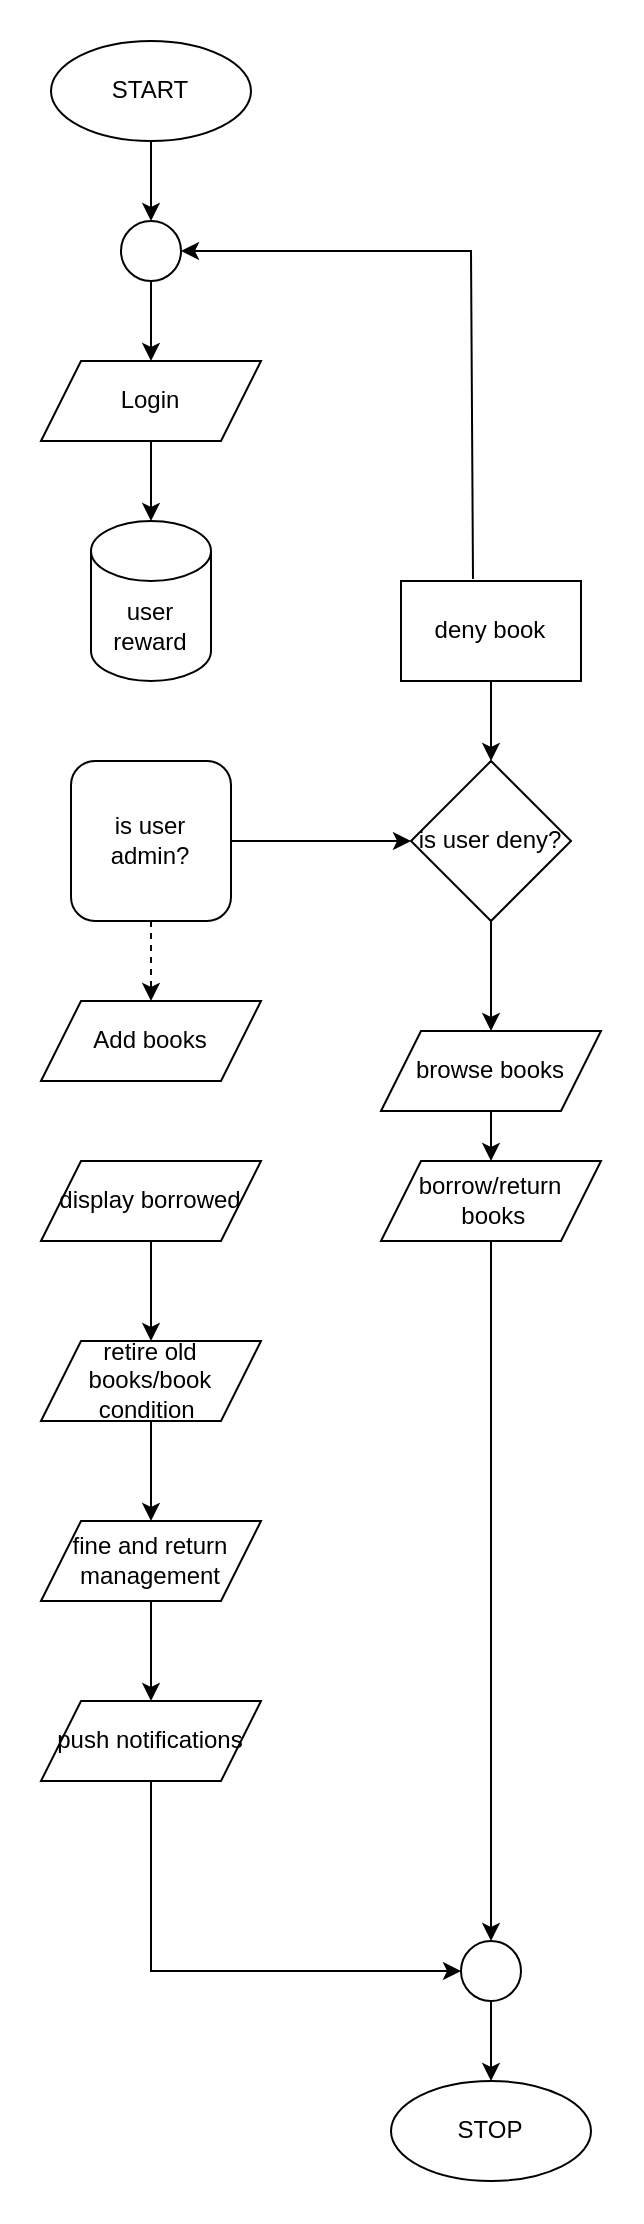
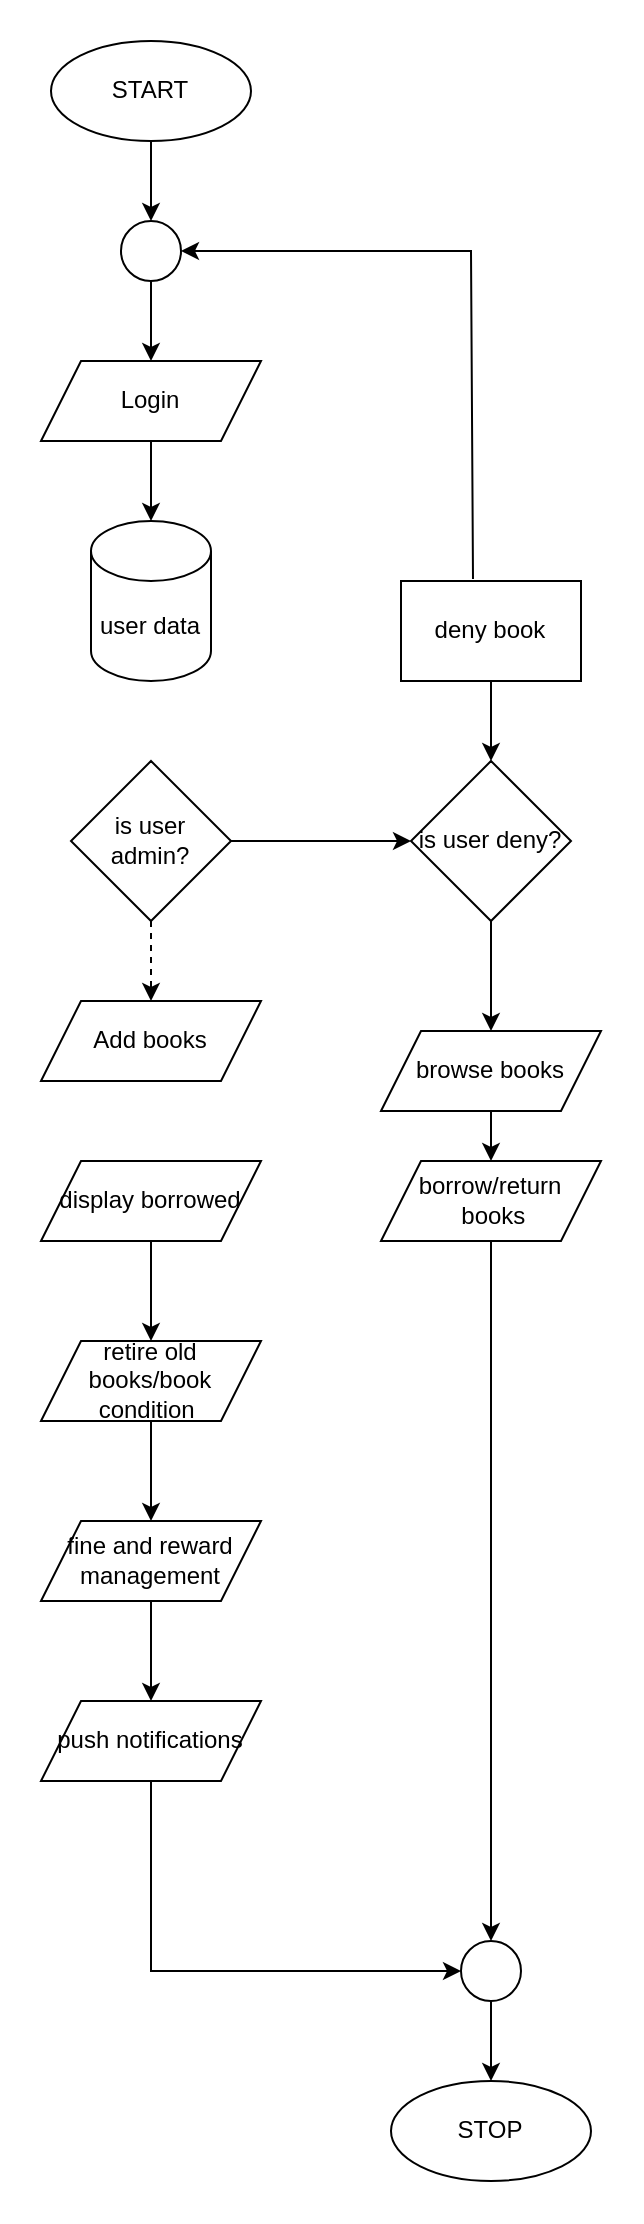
- <mxCell id="7" value="user reward" style="shape=cylinder3;whiteSpace=wrap;html=1;boundedLbl=1;backgroundOutline=1;size=15;" vertex="1" parent="1"><mxGeometry x="45" y="260" width="60" height="80" as="geometry" /></mxCell>
+ <mxCell id="7" value="user data" style="shape=cylinder3;whiteSpace=wrap;html=1;boundedLbl=1;backgroundOutline=1;size=15;" vertex="1" parent="1"><mxGeometry x="45" y="260" width="60" height="80" as="geometry" /></mxCell>
- <mxCell id="9" value="is user admin?" style="whiteSpace=wrap;html=1;rounded=1;" vertex="1" parent="1"><mxGeometry x="35" y="380" width="80" height="80" as="geometry" /></mxCell>
+ <mxCell id="9" value="is user admin?" style="rhombus;whiteSpace=wrap;html=1;" vertex="1" parent="1"><mxGeometry x="35" y="380" width="80" height="80" as="geometry" /></mxCell>
- <mxCell id="15" value="fine and return management" style="shape=parallelogram;perimeter=parallelogramPerimeter;whiteSpace=wrap;html=1;fixedSize=1;" vertex="1" parent="1"><mxGeometry x="20" y="760" width="110" height="40" as="geometry" /></mxCell>
+ <mxCell id="15" value="fine and reward management" style="shape=parallelogram;perimeter=parallelogramPerimeter;whiteSpace=wrap;html=1;fixedSize=1;" vertex="1" parent="1"><mxGeometry x="20" y="760" width="110" height="40" as="geometry" /></mxCell>
